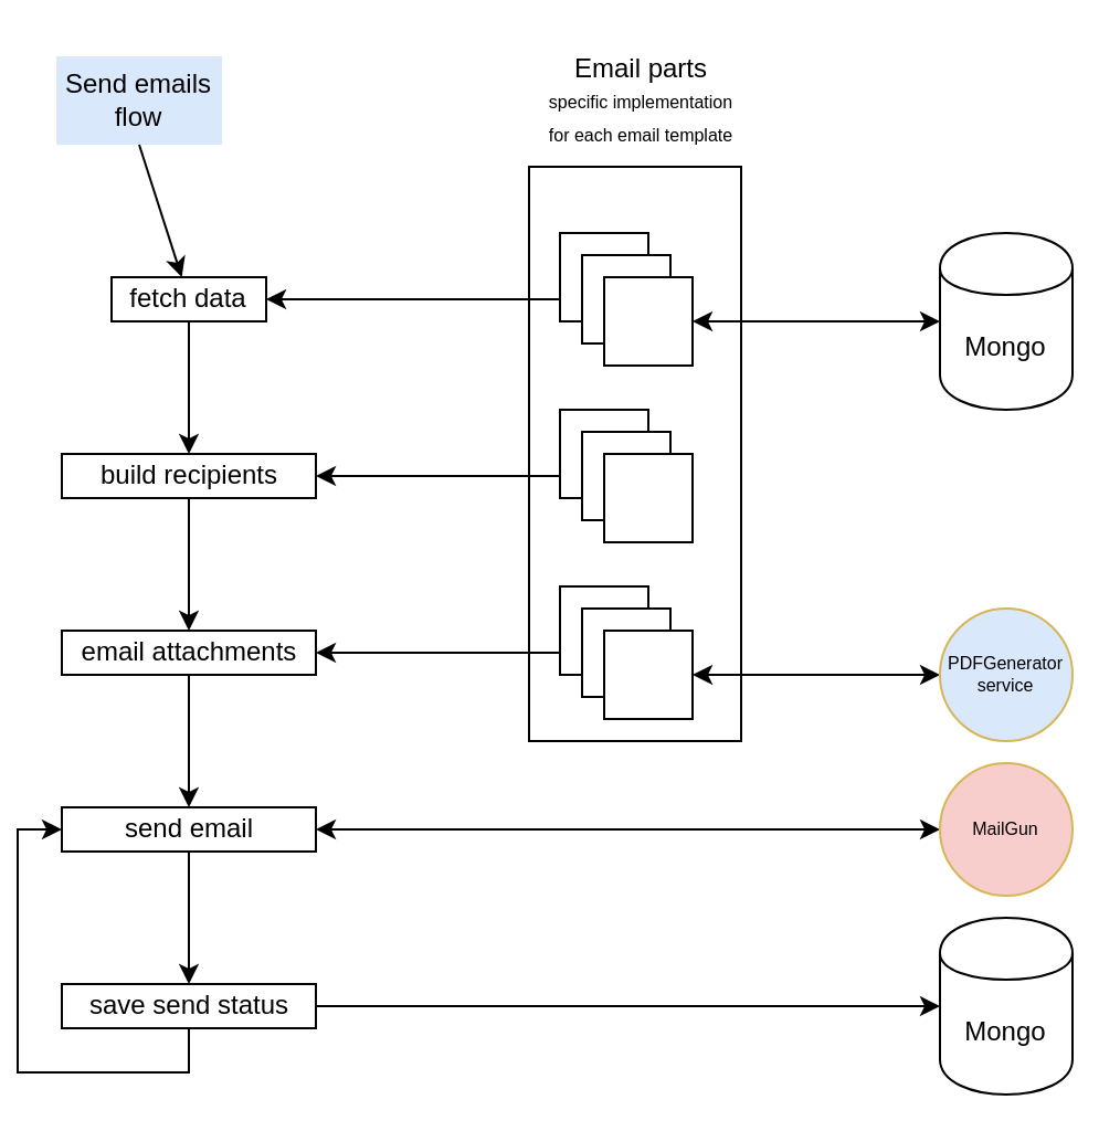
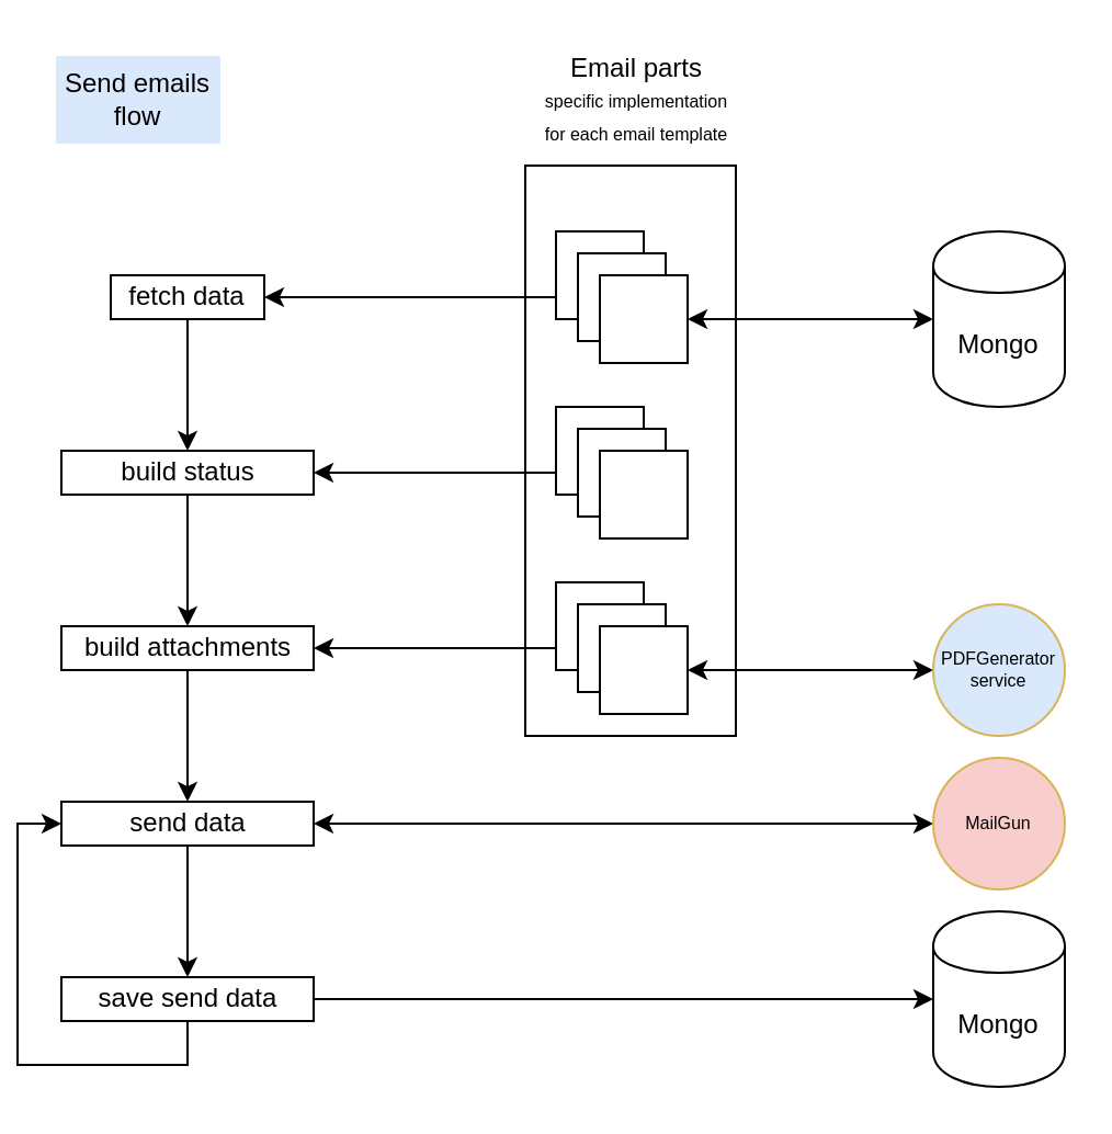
- <mxCell id="6" value="" style="endArrow=classic;html=1;exitX=0.5;exitY=1;exitDx=0;exitDy=0;" edge="1" parent="1" source="2" target="5"><mxGeometry width="50" height="50" relative="1" as="geometry"><mxPoint x="80" y="65" as="sourcePoint" /><mxPoint x="80" y="145" as="targetPoint" /></mxGeometry></mxCell>
- <mxCell id="8" value="build recipients" style="text;html=1;strokeColor=#000000;fillColor=none;align=center;verticalAlign=middle;whiteSpace=wrap;rounded=0;" vertex="1" parent="1"><mxGeometry x="22.5" y="205" width="115" height="20" as="geometry" /></mxCell>
+ <mxCell id="8" value="build status" style="text;html=1;strokeColor=#000000;fillColor=none;align=center;verticalAlign=middle;whiteSpace=wrap;rounded=0;" vertex="1" parent="1"><mxGeometry x="22.5" y="205" width="115" height="20" as="geometry" /></mxCell>
- <mxCell id="10" value="email attachments" style="text;html=1;strokeColor=#000000;fillColor=none;align=center;verticalAlign=middle;whiteSpace=wrap;rounded=0;" vertex="1" parent="1"><mxGeometry x="22.5" y="285" width="115" height="20" as="geometry" /></mxCell>
+ <mxCell id="10" value="build attachments" style="text;html=1;strokeColor=#000000;fillColor=none;align=center;verticalAlign=middle;whiteSpace=wrap;rounded=0;" vertex="1" parent="1"><mxGeometry x="22.5" y="285" width="115" height="20" as="geometry" /></mxCell>
- <mxCell id="13" value="send email" style="text;html=1;strokeColor=#000000;fillColor=none;align=center;verticalAlign=middle;whiteSpace=wrap;rounded=0;" vertex="1" parent="1"><mxGeometry x="22.5" y="365" width="115" height="20" as="geometry" /></mxCell>
+ <mxCell id="13" value="send data" style="text;html=1;strokeColor=#000000;fillColor=none;align=center;verticalAlign=middle;whiteSpace=wrap;rounded=0;" vertex="1" parent="1"><mxGeometry x="22.5" y="365" width="115" height="20" as="geometry" /></mxCell>
- <mxCell id="16" value="save send status" style="text;html=1;align=center;verticalAlign=middle;whiteSpace=wrap;rounded=0;strokeColor=#000000;" vertex="1" parent="1"><mxGeometry x="22.5" y="445" width="115" height="20" as="geometry" /></mxCell>
+ <mxCell id="16" value="save send data" style="text;html=1;align=center;verticalAlign=middle;whiteSpace=wrap;rounded=0;strokeColor=#000000;" vertex="1" parent="1"><mxGeometry x="22.5" y="445" width="115" height="20" as="geometry" /></mxCell>
